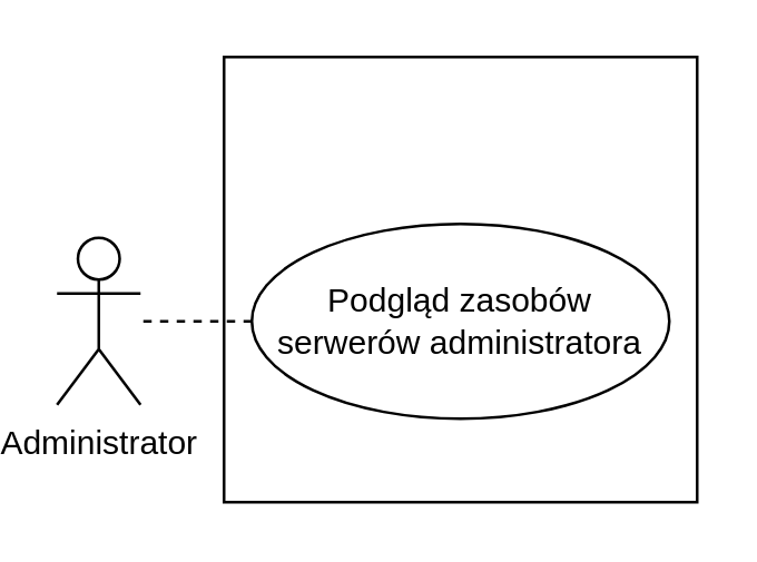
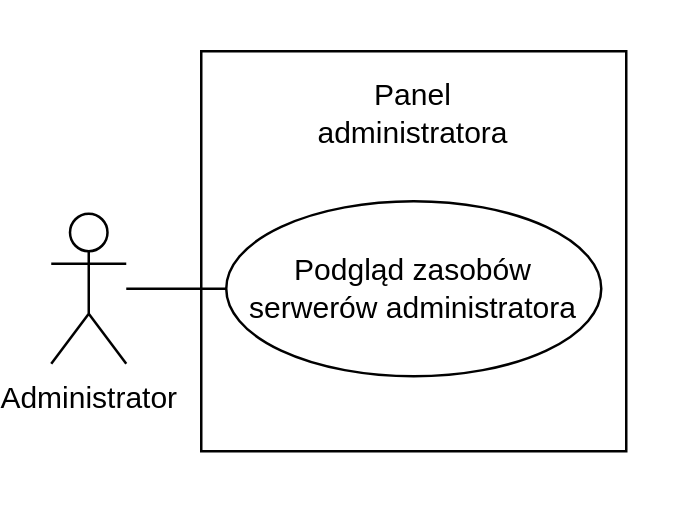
+ <mxCell id="3" value="Panel administratora" style="text;html=1;strokeColor=none;fillColor=none;align=center;verticalAlign=middle;whiteSpace=wrap;rounded=0;" parent="1" vertex="1"><mxGeometry x="135" y="30" width="60" height="30" as="geometry" /></mxCell>
- <mxCell id="6" value="" style="endArrow=none;html=1;rounded=0;exitX=0;exitY=0.5;exitDx=0;exitDy=0;dashed=1;" parent="1" source="5" target="4" edge="1"><mxGeometry width="50" height="50" relative="1" as="geometry"><mxPoint x="90" y="160" as="sourcePoint" /><mxPoint x="140" y="110" as="targetPoint" /></mxGeometry></mxCell>
+ <mxCell id="6" value="" style="endArrow=none;html=1;rounded=0;exitX=0;exitY=0.5;exitDx=0;exitDy=0;" parent="1" source="5" target="4" edge="1"><mxGeometry width="50" height="50" relative="1" as="geometry"><mxPoint x="90" y="160" as="sourcePoint" /><mxPoint x="140" y="110" as="targetPoint" /></mxGeometry></mxCell>
